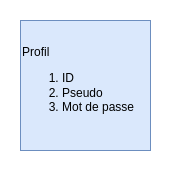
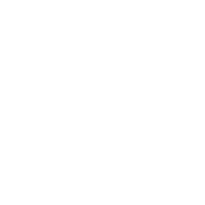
- <mxCell id="2" value="Profil&lt;div&gt;&lt;ol&gt;&lt;li&gt;ID&lt;/li&gt;&lt;li&gt;Pseudo&lt;/li&gt;&lt;li&gt;Mot de passe&lt;/li&gt;&lt;/ol&gt;&lt;/div&gt;" style="whiteSpace=wrap;html=1;aspect=fixed;align=left;fillColor=#dae8fc;strokeColor=#6c8ebf;" vertex="1" parent="1"><mxGeometry x="20" y="20" width="130" height="130" as="geometry" /></mxCell>
